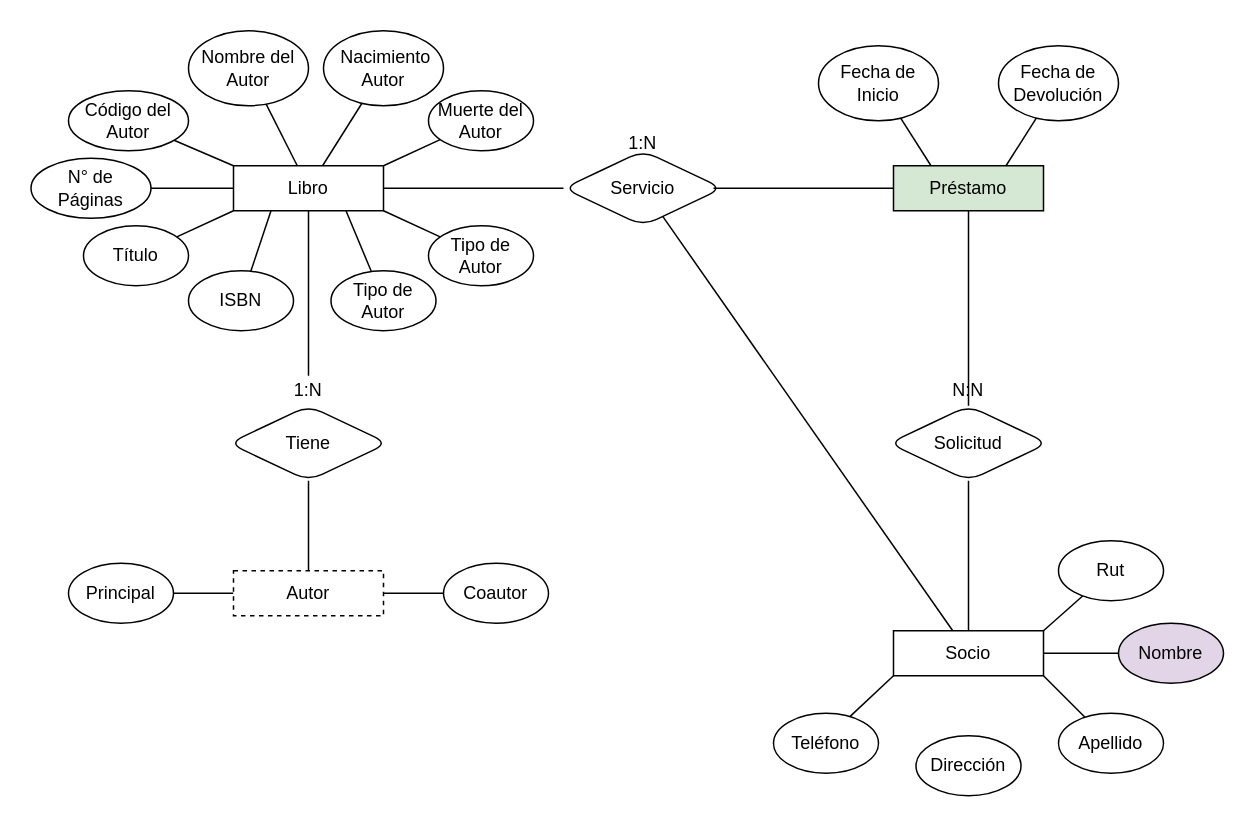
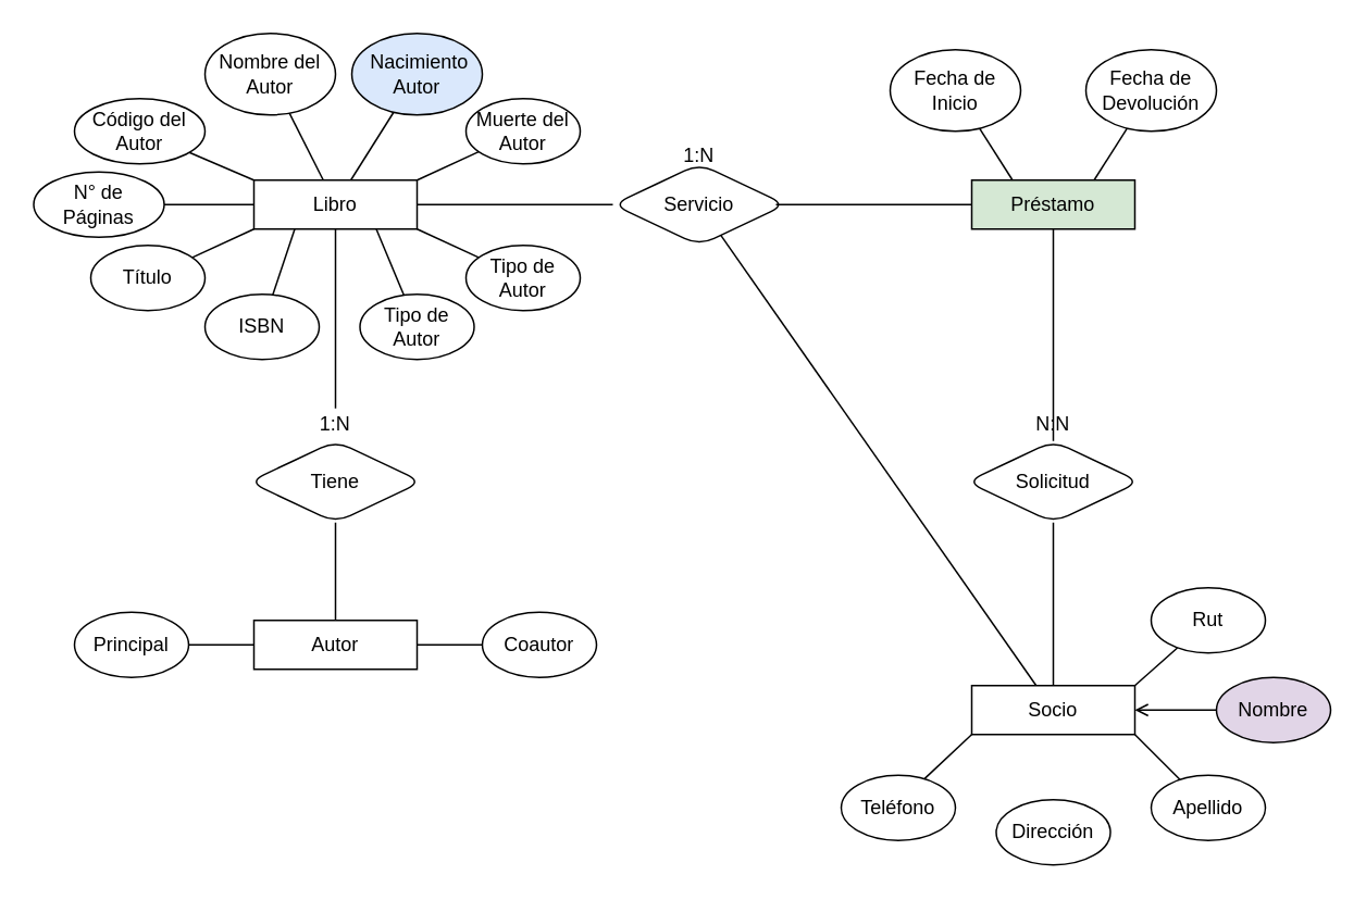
- <mxCell id="11" value="&amp;nbsp;Nacimiento Autor" style="ellipse;whiteSpace=wrap;html=1;rounded=1;" parent="1" vertex="1"><mxGeometry x="215" y="20" width="80" height="50" as="geometry" /></mxCell>
+ <mxCell id="11" value="&amp;nbsp;Nacimiento Autor" style="ellipse;whiteSpace=wrap;html=1;rounded=1;fillColor=#dae8fc;" parent="1" vertex="1"><mxGeometry x="215" y="20" width="80" height="50" as="geometry" /></mxCell>
- <mxCell id="50" value="Autor" style="rounded=0;whiteSpace=wrap;html=1;dashed=1;" parent="1" vertex="1"><mxGeometry x="155" y="380" width="100" height="30" as="geometry" /></mxCell>
+ <mxCell id="50" value="Autor" style="rounded=0;whiteSpace=wrap;html=1;" parent="1" vertex="1"><mxGeometry x="155" y="380" width="100" height="30" as="geometry" /></mxCell>
- <mxCell id="37" style="edgeStyle=none;html=1;entryX=1;entryY=0.5;entryDx=0;entryDy=0;endArrow=none;endFill=0;" parent="1" source="38" target="36" edge="1"><mxGeometry relative="1" as="geometry" /></mxCell>
+ <mxCell id="37" style="edgeStyle=none;html=1;entryX=1;entryY=0.5;entryDx=0;entryDy=0;endArrow=open;endFill=0;" parent="1" source="38" target="36" edge="1"><mxGeometry relative="1" as="geometry" /></mxCell>
